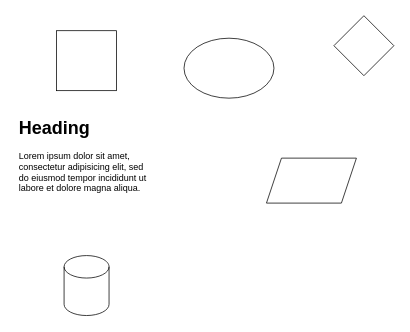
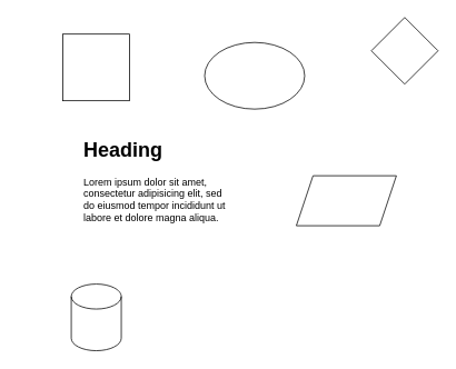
- <mxCell id="3" value="&lt;h1&gt;Heading&lt;/h1&gt;&lt;p&gt;Lorem ipsum dolor sit amet, consectetur adipisicing elit, sed do eiusmod tempor incididunt ut labore et dolore magna aliqua.&lt;/p&gt;" style="text;html=1;strokeColor=none;fillColor=none;spacing=5;spacingTop=-20;whiteSpace=wrap;overflow=hidden;rounded=0;" vertex="1" parent="1"><mxGeometry x="20" y="150" width="190" height="120" as="geometry" /></mxCell>
+ <mxCell id="3" value="&lt;h1&gt;Heading&lt;/h1&gt;&lt;p&gt;Lorem ipsum dolor sit amet, consectetur adipisicing elit, sed do eiusmod tempor incididunt ut labore et dolore magna aliqua.&lt;/p&gt;" style="text;html=1;strokeColor=none;fillColor=none;spacing=5;spacingTop=-20;whiteSpace=wrap;overflow=hidden;rounded=0;" vertex="1" parent="1"><mxGeometry x="95" y="160" width="190" height="120" as="geometry" /></mxCell>
